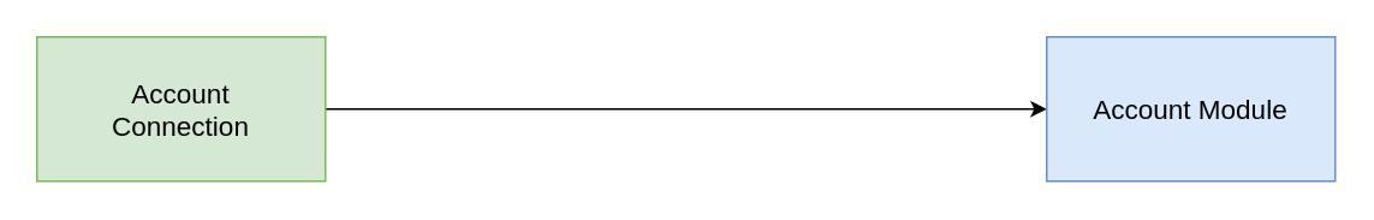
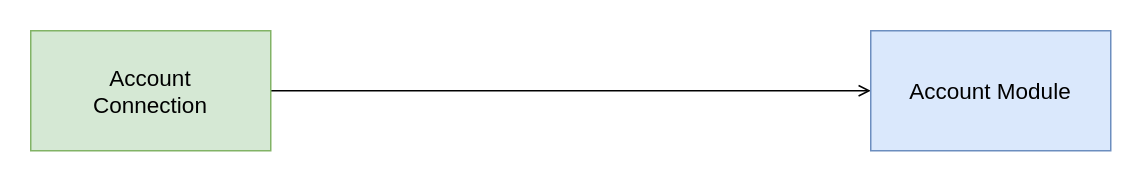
- <mxCell id="2" style="edgeStyle=orthogonalEdgeStyle;rounded=0;orthogonalLoop=1;jettySize=auto;html=1;entryX=0;entryY=0.5;entryDx=0;entryDy=0;fontSize=15;" parent="1" source="3" target="4" edge="1"><mxGeometry relative="1" as="geometry"><mxPoint x="300" y="60" as="targetPoint" /></mxGeometry></mxCell>
+ <mxCell id="2" style="edgeStyle=orthogonalEdgeStyle;rounded=0;orthogonalLoop=1;jettySize=auto;html=1;entryX=0;entryY=0.5;entryDx=0;entryDy=0;fontSize=15;endArrow=open;" parent="1" source="3" target="4" edge="1"><mxGeometry relative="1" as="geometry"><mxPoint x="300" y="60" as="targetPoint" /></mxGeometry></mxCell>
